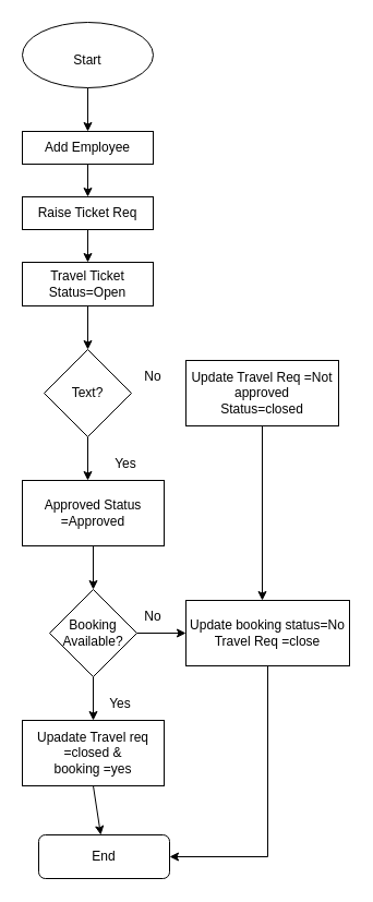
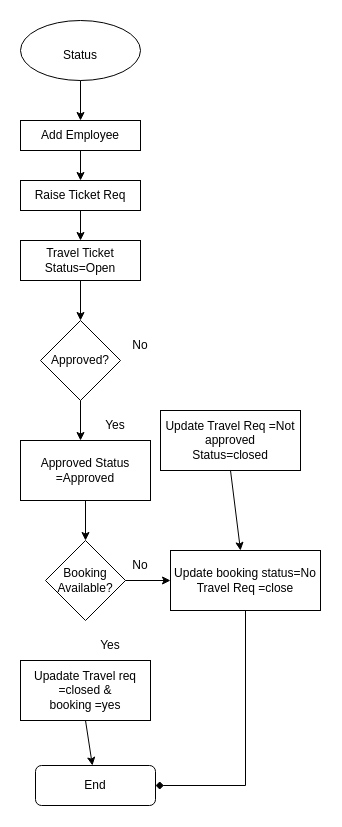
- <mxCell id="3" value="Start" style="text;html=1;strokeColor=none;fillColor=none;align=center;verticalAlign=middle;whiteSpace=wrap;rounded=0;" vertex="1" parent="1"><mxGeometry x="50" y="40" width="60" height="30" as="geometry" /></mxCell>
+ <mxCell id="3" value="Status" style="text;html=1;strokeColor=none;fillColor=none;align=center;verticalAlign=middle;whiteSpace=wrap;rounded=0;" vertex="1" parent="1"><mxGeometry x="50" y="40" width="60" height="30" as="geometry" /></mxCell>
- <mxCell id="8" value="Text?" style="rhombus;whiteSpace=wrap;html=1;" vertex="1" parent="1"><mxGeometry x="40" y="320" width="80" height="80" as="geometry" /></mxCell>
+ <mxCell id="8" value="Approved?" style="rhombus;whiteSpace=wrap;html=1;" vertex="1" parent="1"><mxGeometry x="40" y="320" width="80" height="80" as="geometry" /></mxCell>
- <mxCell id="14" value="Update Travel Req =Not approved&lt;br&gt;Status=closed" style="rounded=0;whiteSpace=wrap;html=1;" vertex="1" parent="1"><mxGeometry x="170" y="330" width="140" height="60" as="geometry" /></mxCell>
+ <mxCell id="14" value="Update Travel Req =Not approved&lt;br&gt;Status=closed" style="rounded=0;whiteSpace=wrap;html=1;" vertex="1" parent="1"><mxGeometry x="160" y="410" width="140" height="60" as="geometry" /></mxCell>
- <mxCell id="21" value="" style="endArrow=classic;html=1;rounded=0;exitX=0.5;exitY=1;exitDx=0;exitDy=0;" edge="1" parent="1" source="13" target="22"><mxGeometry width="50" height="50" relative="1" as="geometry"><mxPoint x="80" y="500" as="sourcePoint" /><mxPoint x="85" y="670" as="targetPoint" /></mxGeometry></mxCell>
- <mxCell id="18" style="edgeStyle=orthogonalEdgeStyle;rounded=0;orthogonalLoop=1;jettySize=auto;html=1;exitX=0.5;exitY=1;exitDx=0;exitDy=0;entryX=1;entryY=0.5;entryDx=0;entryDy=0;" edge="1" parent="1" source="19" target="24"><mxGeometry relative="1" as="geometry"><mxPoint x="245" y="810" as="targetPoint" /></mxGeometry></mxCell>
+ <mxCell id="18" style="edgeStyle=orthogonalEdgeStyle;rounded=0;orthogonalLoop=1;jettySize=auto;html=1;exitX=0.5;exitY=1;exitDx=0;exitDy=0;entryX=1;entryY=0.5;entryDx=0;entryDy=0;endArrow=diamond;" edge="1" parent="1" source="19" target="24"><mxGeometry relative="1" as="geometry"><mxPoint x="245" y="810" as="targetPoint" /></mxGeometry></mxCell>
